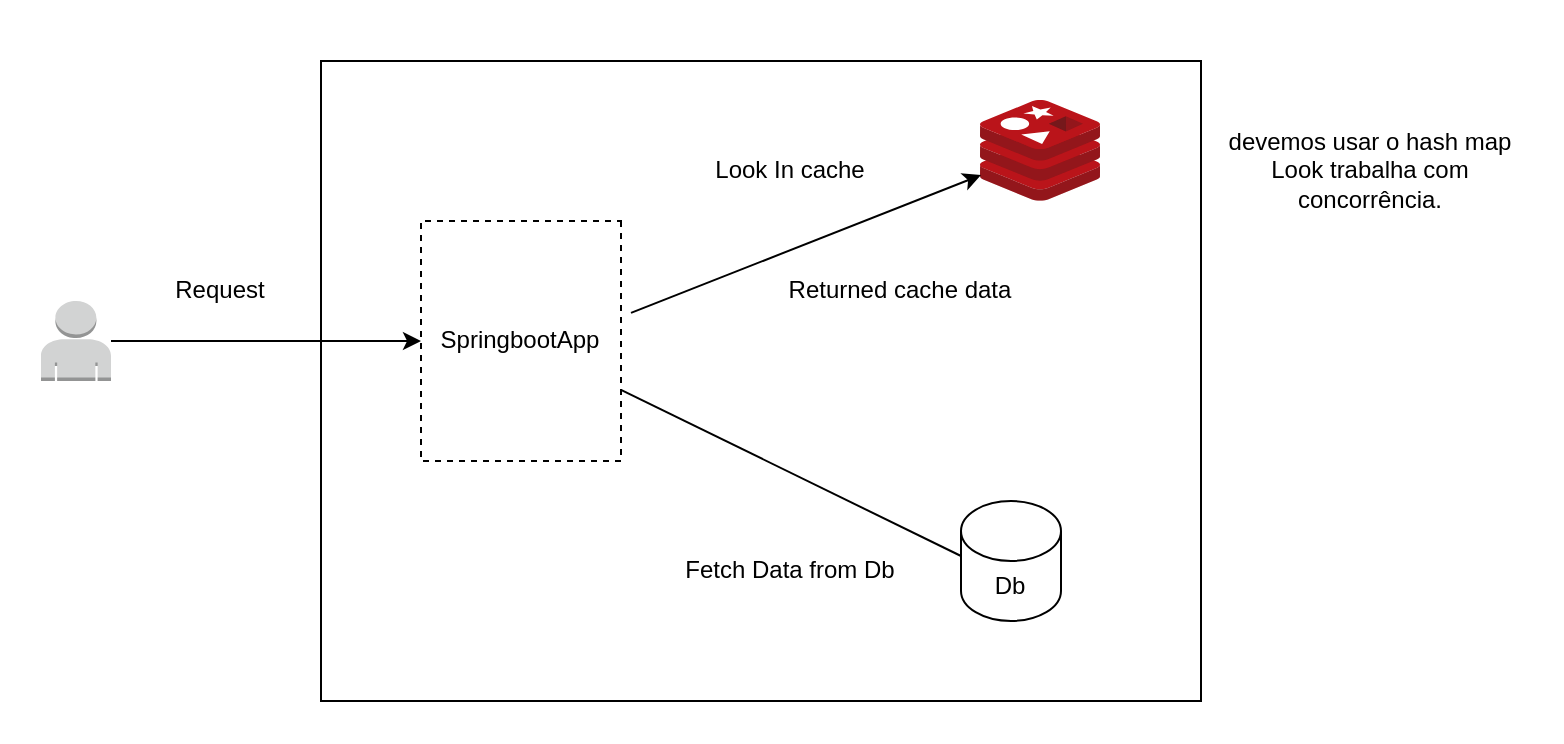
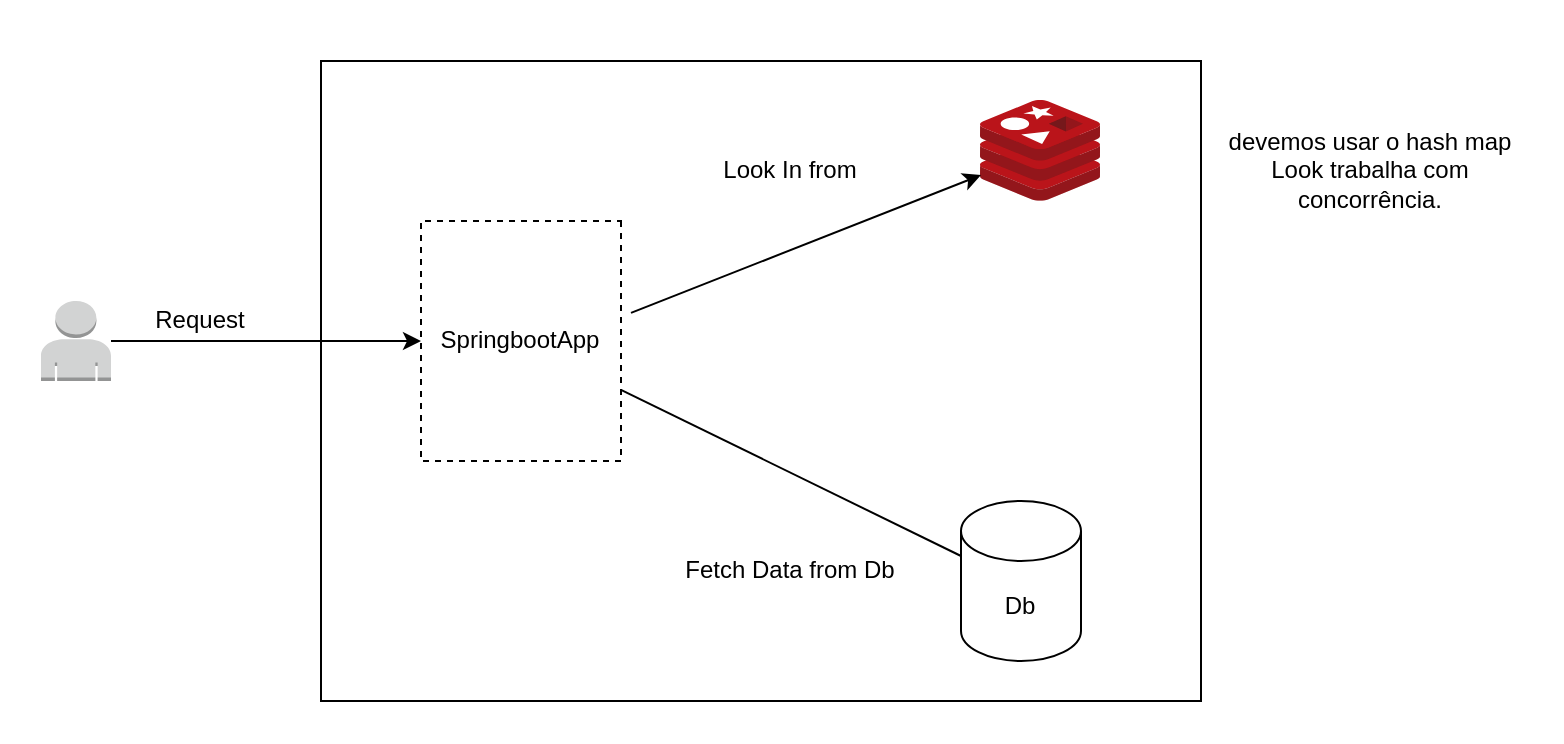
- <mxCell id="10" value="Look In cache" style="text;html=1;strokeColor=none;fillColor=none;align=center;verticalAlign=middle;whiteSpace=wrap;rounded=0;" vertex="1" parent="1"><mxGeometry x="355" y="70.4" width="80" height="30" as="geometry" /></mxCell>
+ <mxCell id="10" value="Look In from" style="text;html=1;strokeColor=none;fillColor=none;align=center;verticalAlign=middle;whiteSpace=wrap;rounded=0;" vertex="1" parent="1"><mxGeometry x="355" y="70.4" width="80" height="30" as="geometry" /></mxCell>
- <mxCell id="13" value="Request" style="text;html=1;strokeColor=none;fillColor=none;align=center;verticalAlign=middle;whiteSpace=wrap;rounded=0;" vertex="1" parent="1"><mxGeometry x="80" y="130" width="60" height="30" as="geometry" /></mxCell>
+ <mxCell id="13" value="Request" style="text;html=1;strokeColor=none;fillColor=none;align=center;verticalAlign=middle;whiteSpace=wrap;rounded=0;" vertex="1" parent="1"><mxGeometry x="70" y="145" width="60" height="30" as="geometry" /></mxCell>
- <mxCell id="11" value="Returned cache data" style="text;html=1;strokeColor=none;fillColor=none;align=center;verticalAlign=middle;whiteSpace=wrap;rounded=0;" vertex="1" parent="1"><mxGeometry x="370" y="130" width="160" height="30" as="geometry" /></mxCell>
- <mxCell id="5" value="Db" style="shape=cylinder3;whiteSpace=wrap;html=1;boundedLbl=1;backgroundOutline=1;size=15;" vertex="1" parent="1"><mxGeometry x="480" y="250" width="50" height="60" as="geometry" /></mxCell>
+ <mxCell id="5" value="Db" style="shape=cylinder3;whiteSpace=wrap;html=1;boundedLbl=1;backgroundOutline=1;size=15;" vertex="1" parent="1"><mxGeometry x="480" y="250" width="60" height="80" as="geometry" /></mxCell>
